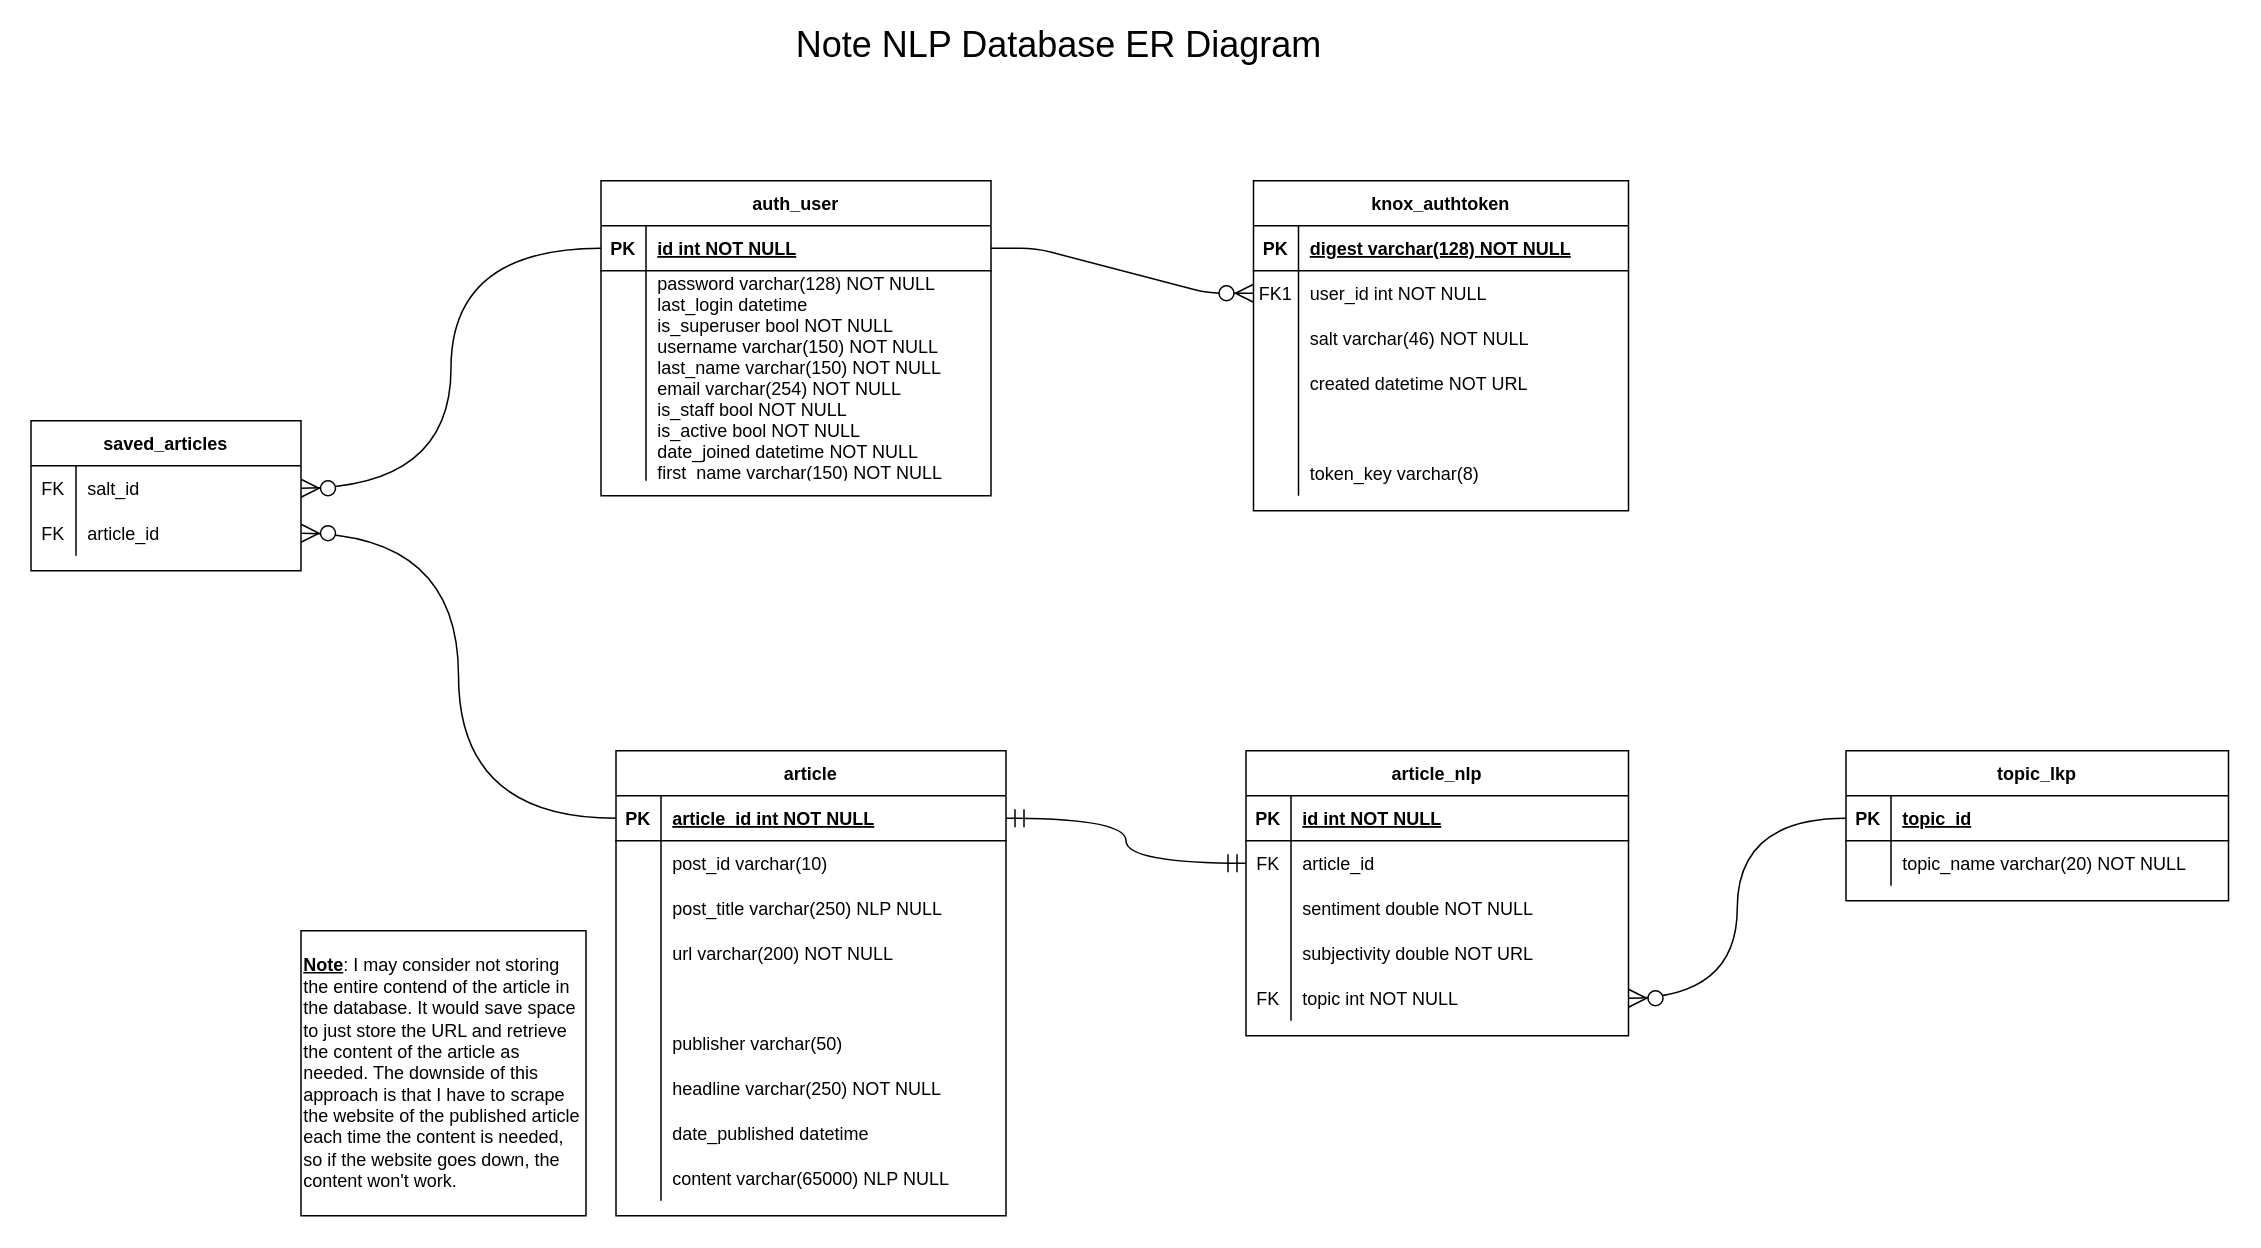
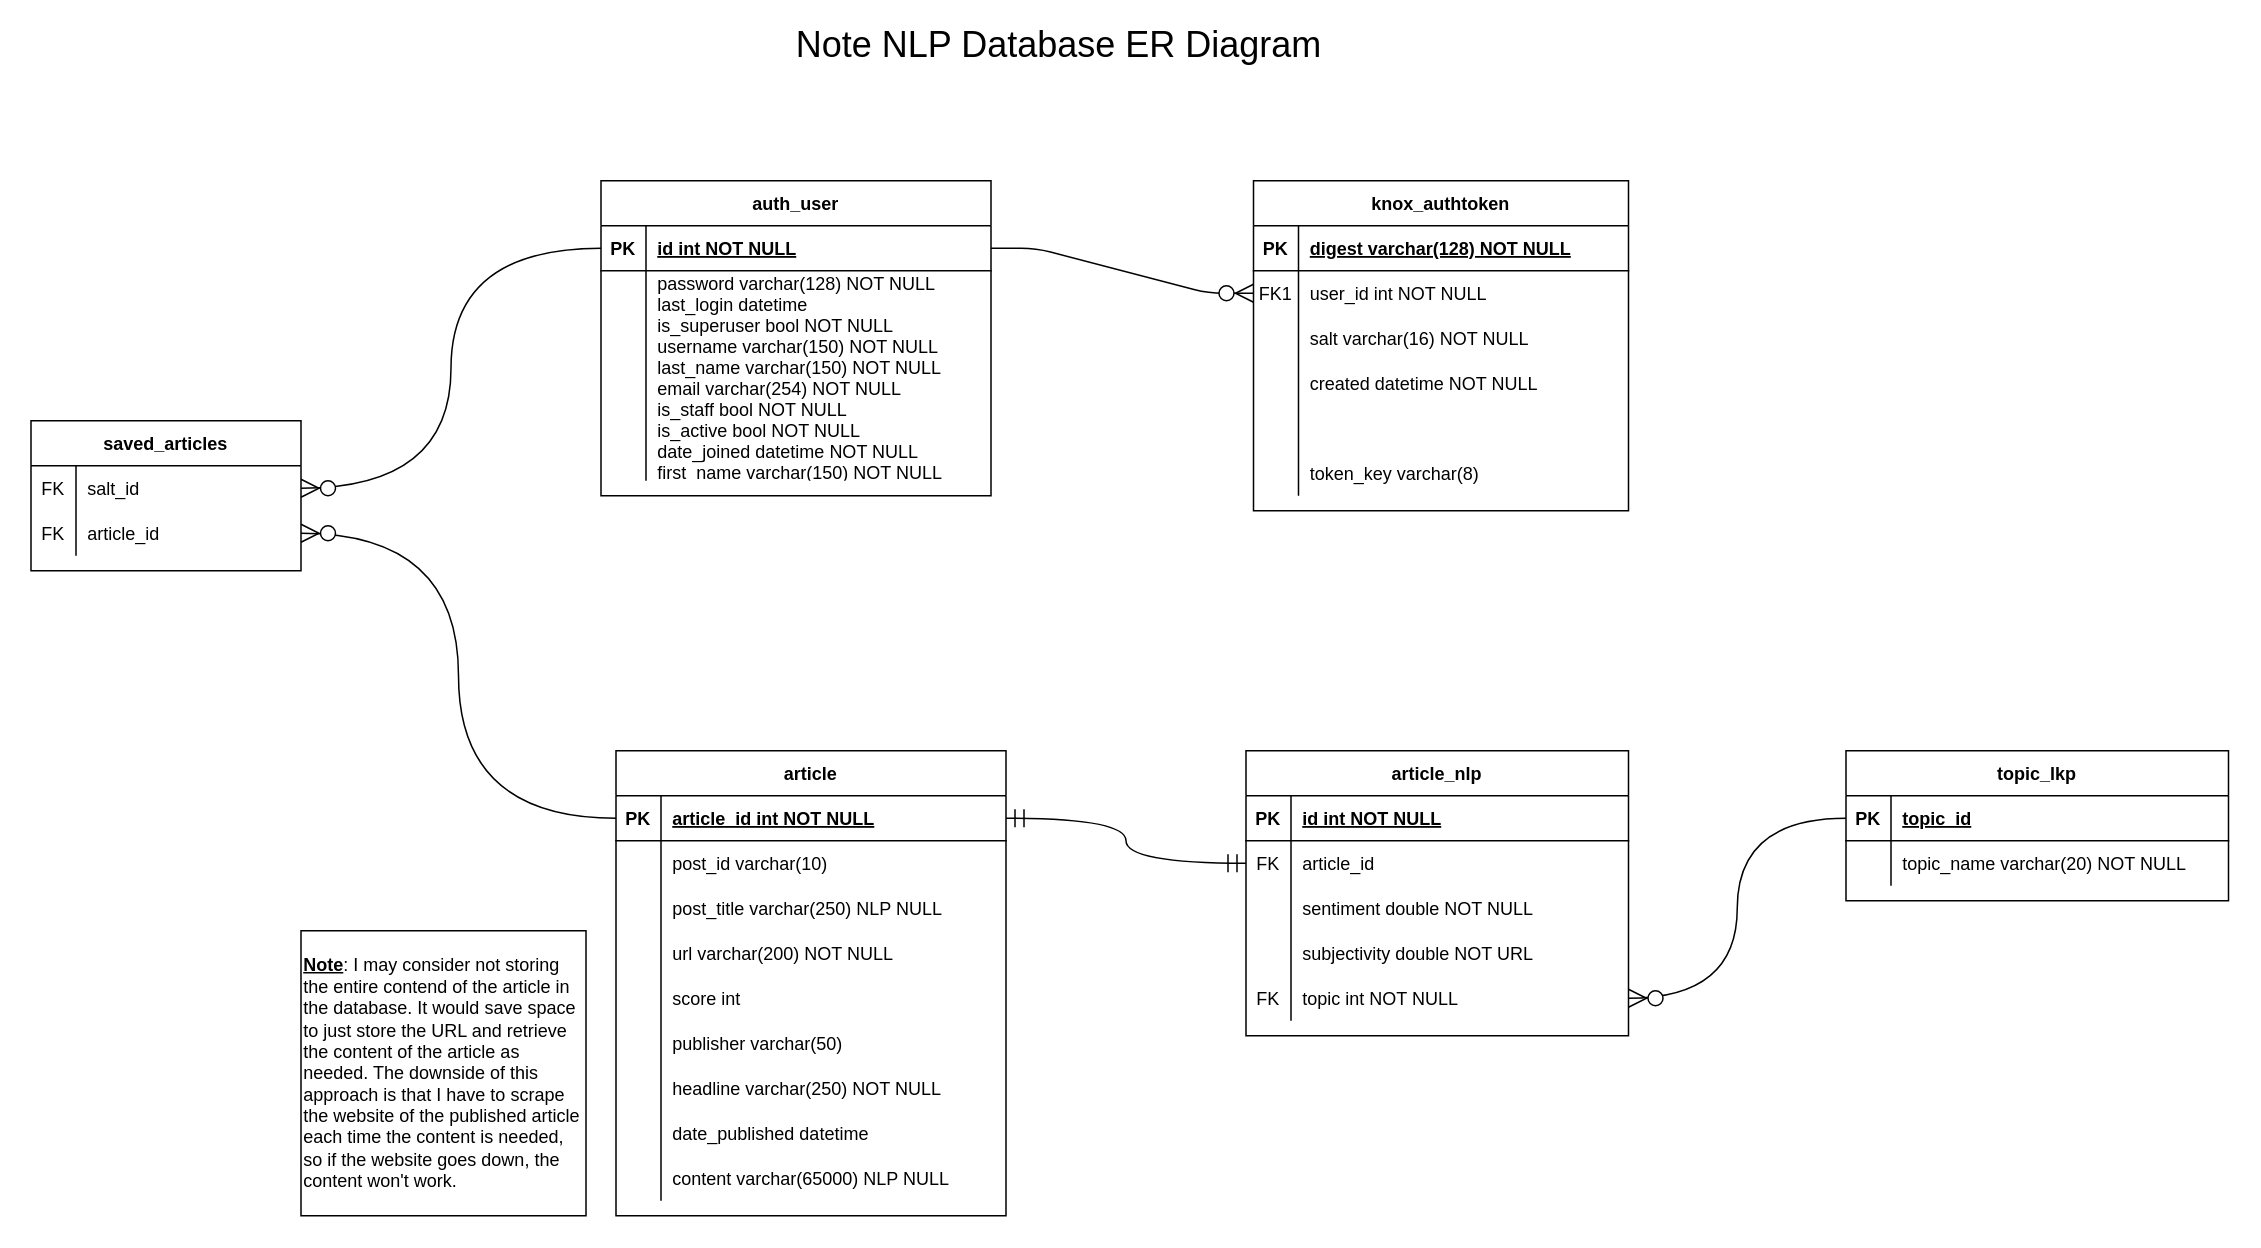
- <mxCell id="12" value="salt varchar(46) NOT NULL" style="shape=partialRectangle;overflow=hidden;connectable=0;fillColor=none;top=0;left=0;bottom=0;right=0;align=left;spacingLeft=6;" parent="10" vertex="1"><mxGeometry x="30" width="220" height="30" as="geometry" /></mxCell>
+ <mxCell id="12" value="salt varchar(16) NOT NULL" style="shape=partialRectangle;overflow=hidden;connectable=0;fillColor=none;top=0;left=0;bottom=0;right=0;align=left;spacingLeft=6;" parent="10" vertex="1"><mxGeometry x="30" width="220" height="30" as="geometry" /></mxCell>
- <mxCell id="15" value="created datetime NOT URL" style="shape=partialRectangle;overflow=hidden;connectable=0;fillColor=none;top=0;left=0;bottom=0;right=0;align=left;spacingLeft=6;" vertex="1" parent="13"><mxGeometry x="30" width="220" height="30" as="geometry" /></mxCell>
+ <mxCell id="15" value="created datetime NOT NULL" style="shape=partialRectangle;overflow=hidden;connectable=0;fillColor=none;top=0;left=0;bottom=0;right=0;align=left;spacingLeft=6;" vertex="1" parent="13"><mxGeometry x="30" width="220" height="30" as="geometry" /></mxCell>
+ <mxCell id="45" value="score int" style="shape=partialRectangle;connectable=0;fillColor=none;top=0;left=0;bottom=0;right=0;align=left;spacingLeft=6;overflow=hidden;" vertex="1" parent="43"><mxGeometry x="30" width="230" height="30" as="geometry" /></mxCell>
